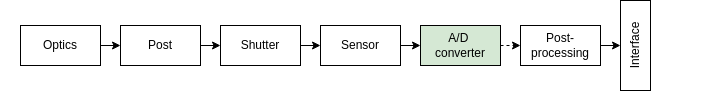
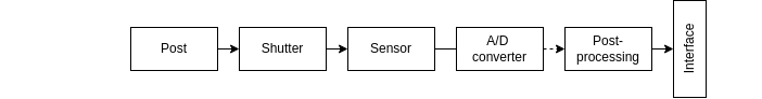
- <mxCell id="3" value="Optics" style="rounded=0;whiteSpace=wrap;html=1;" vertex="1" parent="1"><mxGeometry x="20" y="20" width="80" height="40" as="geometry" /></mxCell>
- <mxCell id="2" style="rounded=0;orthogonalLoop=1;jettySize=auto;html=1;exitX=1;exitY=0.5;exitDx=0;exitDy=0;entryX=0;entryY=0.5;entryDx=0;entryDy=0;" edge="1" parent="1" source="3" target="5"><mxGeometry relative="1" as="geometry" /></mxCell>
- <mxCell id="8" style="edgeStyle=none;rounded=0;orthogonalLoop=1;jettySize=auto;html=1;exitX=1;exitY=0.5;exitDx=0;exitDy=0;entryX=0;entryY=0.5;entryDx=0;entryDy=0;" edge="1" parent="1" source="9" target="10"><mxGeometry relative="1" as="geometry" /></mxCell>
+ <mxCell id="8" style="edgeStyle=none;rounded=0;orthogonalLoop=1;jettySize=auto;html=1;exitX=1;exitY=0.5;exitDx=0;exitDy=0;entryX=0;entryY=0.5;entryDx=0;entryDy=0;endArrow=none;" edge="1" parent="1" source="9" target="10"><mxGeometry relative="1" as="geometry" /></mxCell>
- <mxCell id="10" value="A/D&amp;nbsp;&lt;div&gt;converter&lt;/div&gt;" style="rounded=0;whiteSpace=wrap;html=1;fillColor=#d5e8d4;" vertex="1" parent="1"><mxGeometry x="420" y="20" width="80" height="40" as="geometry" /></mxCell>
+ <mxCell id="10" value="A/D&amp;nbsp;&lt;div&gt;converter&lt;/div&gt;" style="rounded=0;whiteSpace=wrap;html=1;" vertex="1" parent="1"><mxGeometry x="420" y="20" width="80" height="40" as="geometry" /></mxCell>
